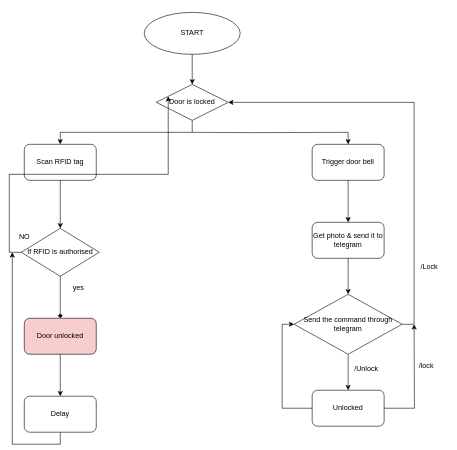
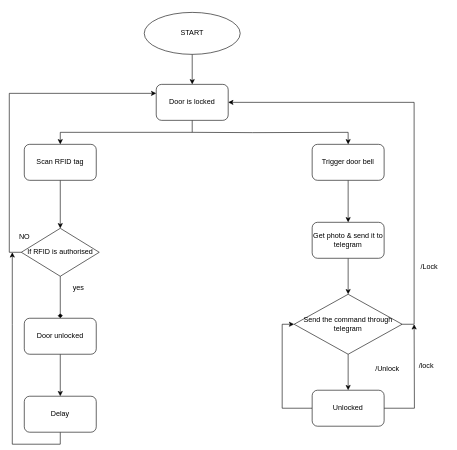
- <mxCell id="5" value="Door is locked" style="rhombus;whiteSpace=wrap;html=1;" vertex="1" parent="1"><mxGeometry x="260" y="140" width="120" height="60" as="geometry" /></mxCell>
+ <mxCell id="5" value="Door is locked" style="rounded=1;whiteSpace=wrap;html=1;" vertex="1" parent="1"><mxGeometry x="260" y="140" width="120" height="60" as="geometry" /></mxCell>
- <mxCell id="15" value="Door unlocked" style="rounded=1;whiteSpace=wrap;html=1;fillColor=#f8cecc;" vertex="1" parent="1"><mxGeometry x="40" y="530" width="120" height="60" as="geometry" /></mxCell>
+ <mxCell id="15" value="Door unlocked" style="rounded=1;whiteSpace=wrap;html=1;" vertex="1" parent="1"><mxGeometry x="40" y="530" width="120" height="60" as="geometry" /></mxCell>
- <mxCell id="26" value="/Unlock" style="text;html=1;align=center;verticalAlign=middle;resizable=0;points=[];autosize=1;strokeColor=none;fillColor=none;" vertex="1" parent="1"><mxGeometry x="580" y="600" width="60" height="30" as="geometry" /></mxCell>
+ <mxCell id="26" value="/Unlock" style="text;html=1;align=center;verticalAlign=middle;resizable=0;points=[];autosize=1;strokeColor=none;fillColor=none;" vertex="1" parent="1"><mxGeometry x="615" y="600" width="60" height="30" as="geometry" /></mxCell>
